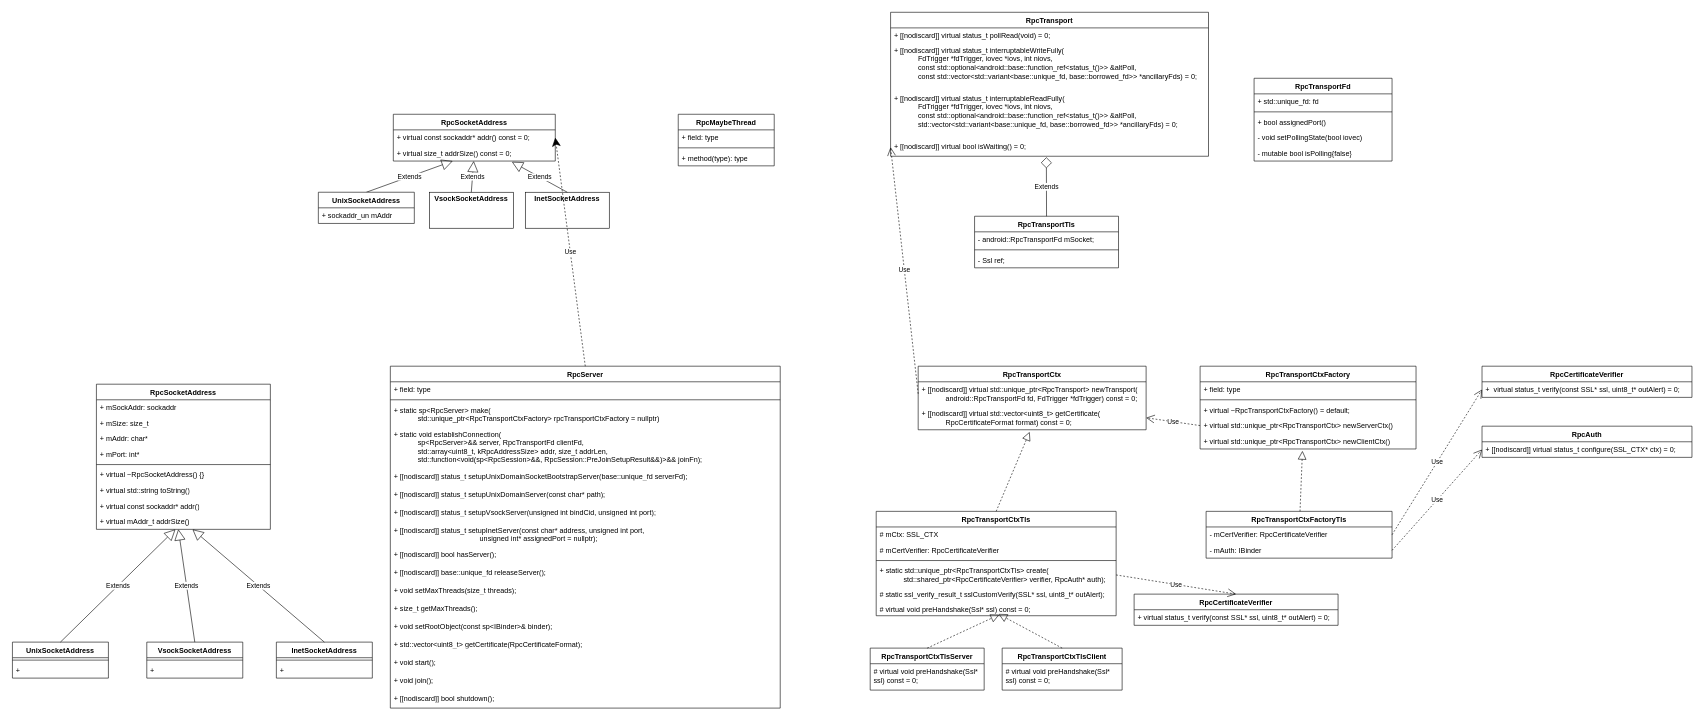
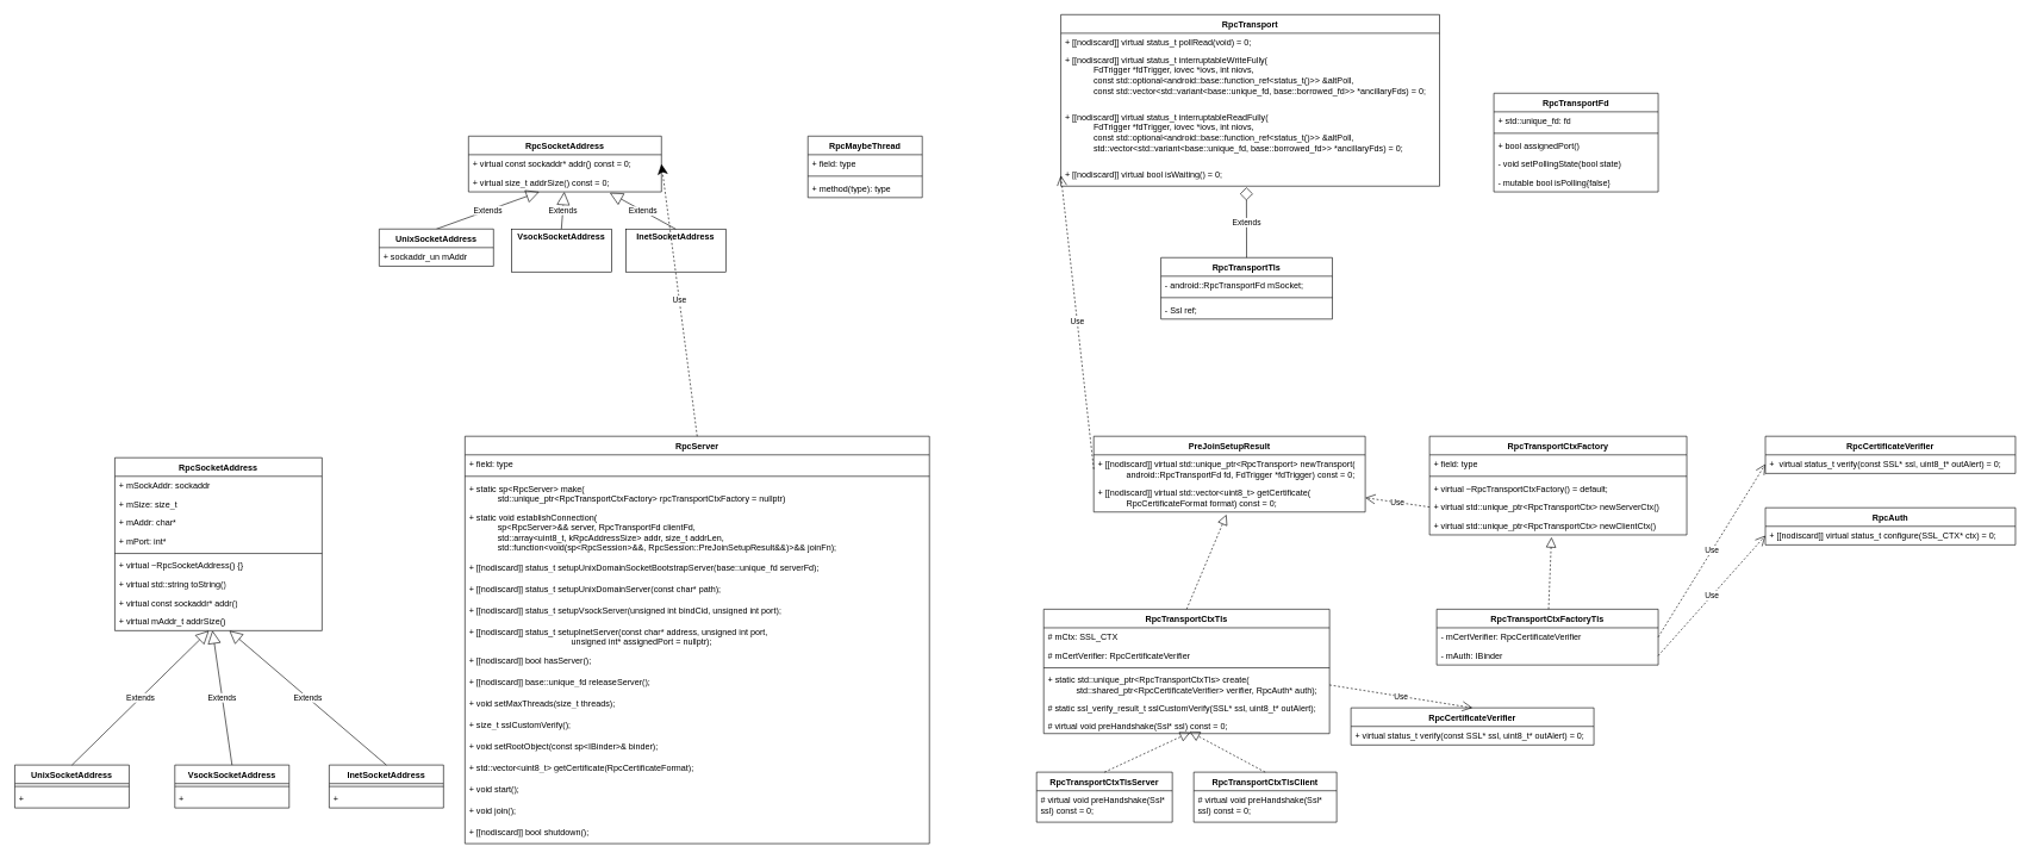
- <mxCell id="105" value="-&amp;nbsp;void setPollingState(bool iovec)" style="text;strokeColor=none;fillColor=none;align=left;verticalAlign=top;spacingLeft=4;spacingRight=4;overflow=hidden;rotatable=0;points=[[0,0.5],[1,0.5]];portConstraint=eastwest;whiteSpace=wrap;html=1;" vertex="1" parent="101"><mxGeometry y="86" width="230" height="26" as="geometry" /></mxCell>
+ <mxCell id="105" value="-&amp;nbsp;void setPollingState(bool state)" style="text;strokeColor=none;fillColor=none;align=left;verticalAlign=top;spacingLeft=4;spacingRight=4;overflow=hidden;rotatable=0;points=[[0,0.5],[1,0.5]];portConstraint=eastwest;whiteSpace=wrap;html=1;" vertex="1" parent="101"><mxGeometry y="86" width="230" height="26" as="geometry" /></mxCell>
- <mxCell id="58" value="RpcTransportCtx" style="swimlane;fontStyle=1;align=center;verticalAlign=top;childLayout=stackLayout;horizontal=1;startSize=26;horizontalStack=0;resizeParent=1;resizeParentMax=0;resizeLast=0;collapsible=1;marginBottom=0;whiteSpace=wrap;html=1;" vertex="1" parent="1"><mxGeometry x="1530" y="610" width="380" height="106" as="geometry" /></mxCell>
+ <mxCell id="58" value="PreJoinSetupResult" style="swimlane;fontStyle=1;align=center;verticalAlign=top;childLayout=stackLayout;horizontal=1;startSize=26;horizontalStack=0;resizeParent=1;resizeParentMax=0;resizeLast=0;collapsible=1;marginBottom=0;whiteSpace=wrap;html=1;" vertex="1" parent="1"><mxGeometry x="1530" y="610" width="380" height="106" as="geometry" /></mxCell>
- <mxCell id="36" value="+&amp;nbsp;size_t getMaxThreads();" style="text;strokeColor=none;fillColor=none;align=left;verticalAlign=top;spacingLeft=4;spacingRight=4;overflow=hidden;rotatable=0;points=[[0,0.5],[1,0.5]];portConstraint=eastwest;whiteSpace=wrap;html=1;" parent="24" vertex="1"><mxGeometry y="390" width="650" height="30" as="geometry" /></mxCell>
+ <mxCell id="36" value="+&amp;nbsp;size_t sslCustomVerify();" style="text;strokeColor=none;fillColor=none;align=left;verticalAlign=top;spacingLeft=4;spacingRight=4;overflow=hidden;rotatable=0;points=[[0,0.5],[1,0.5]];portConstraint=eastwest;whiteSpace=wrap;html=1;" parent="24" vertex="1"><mxGeometry y="390" width="650" height="30" as="geometry" /></mxCell>
